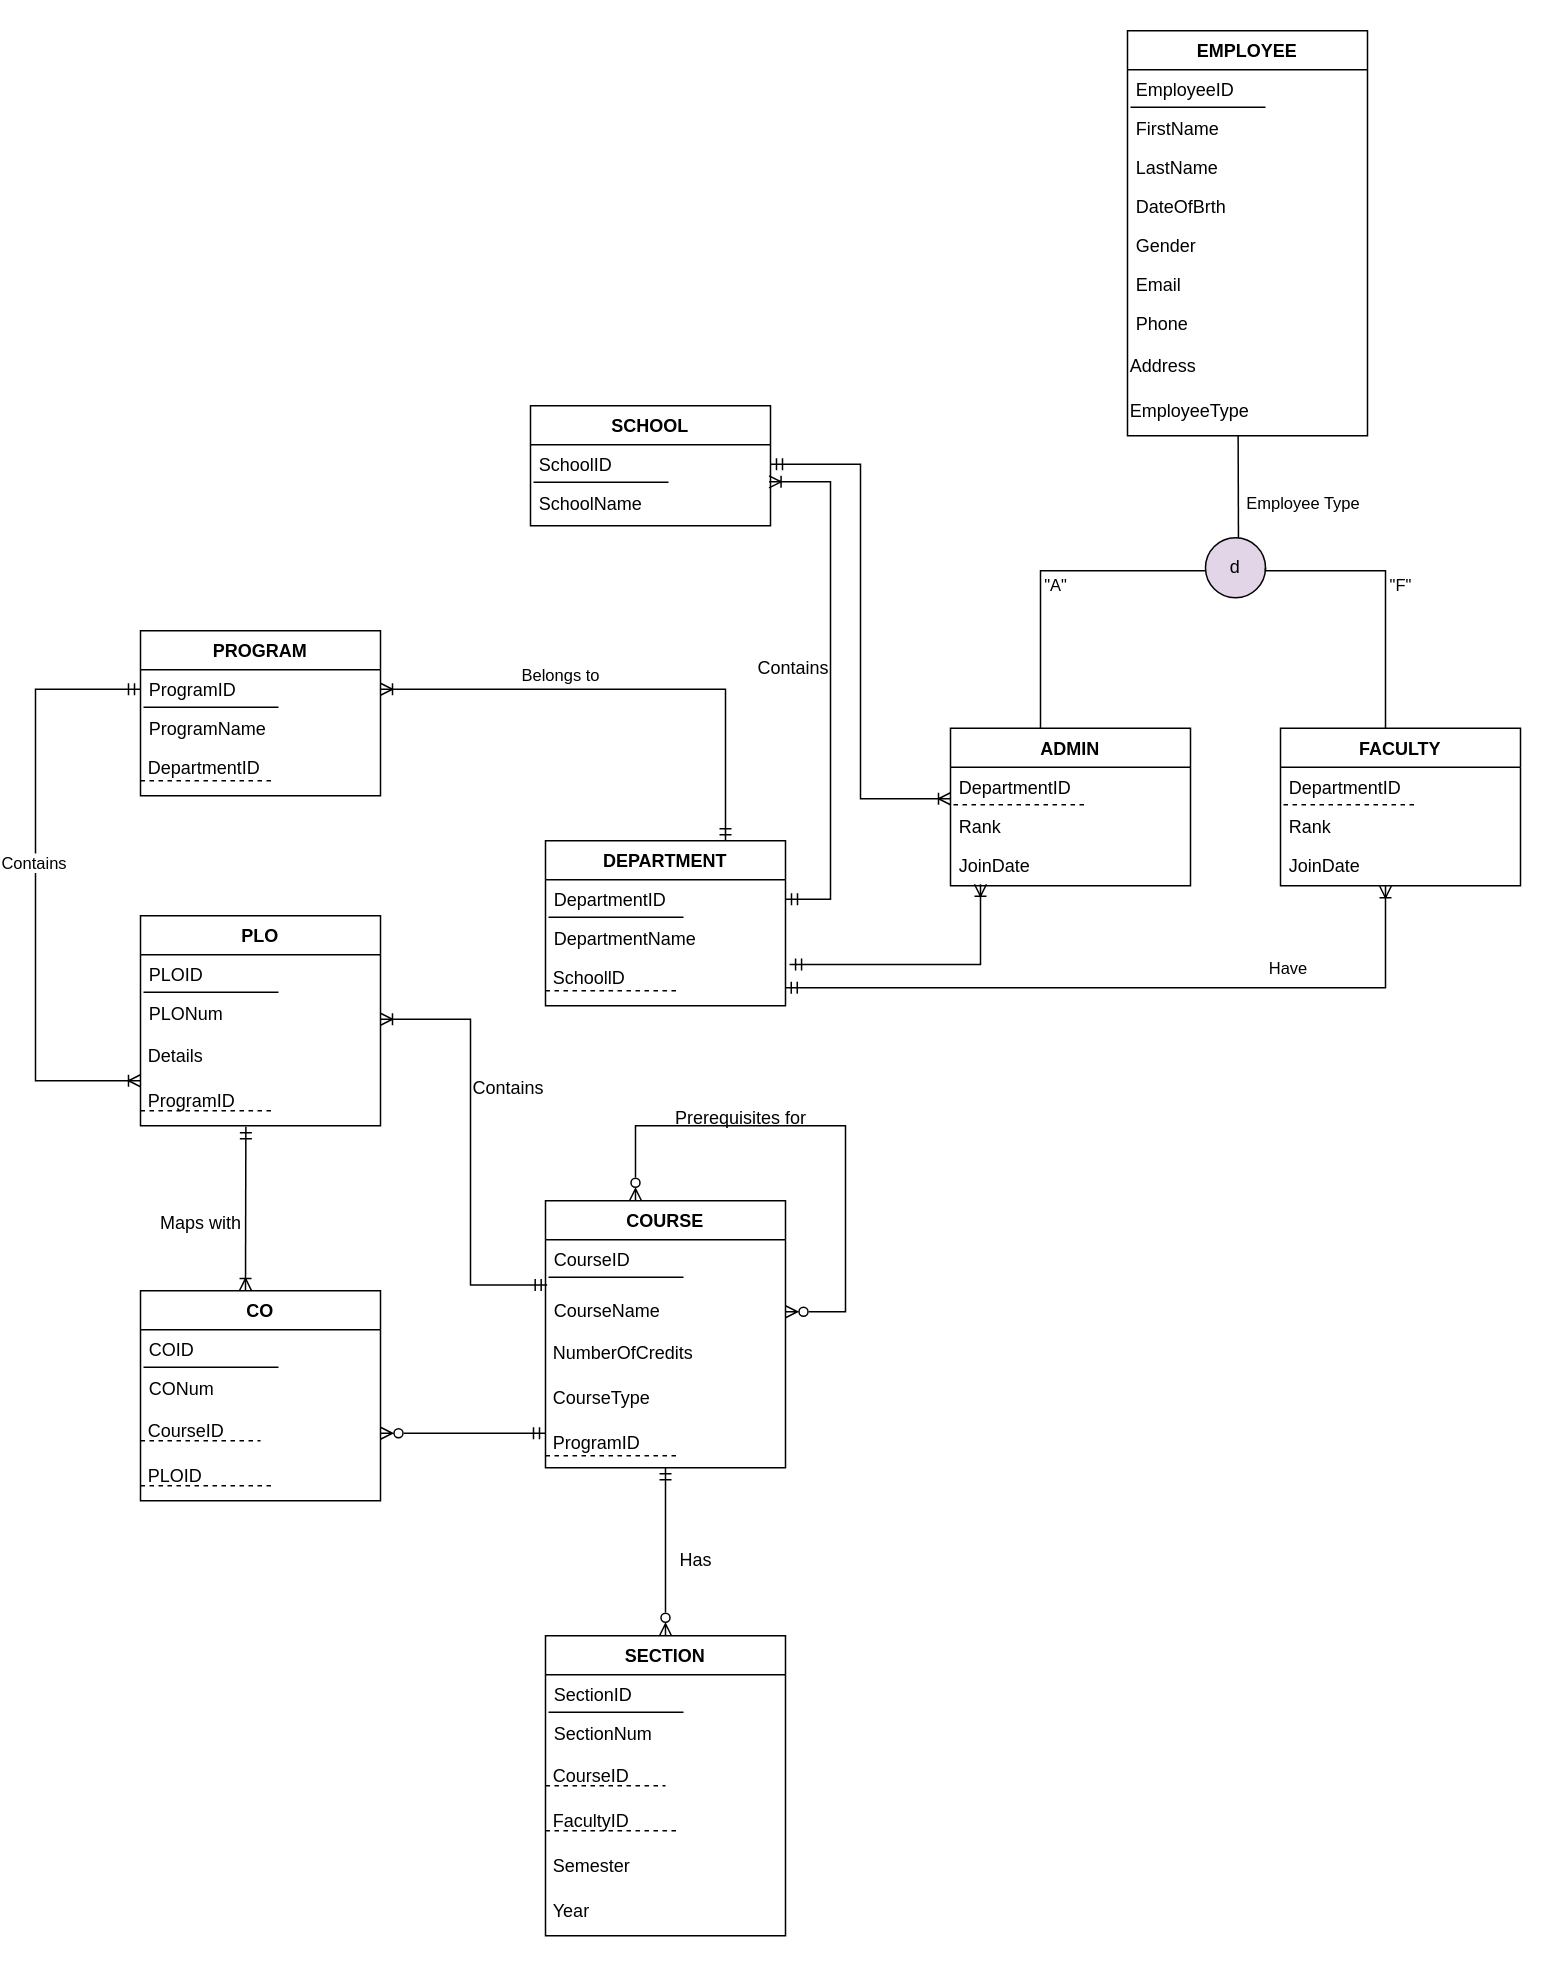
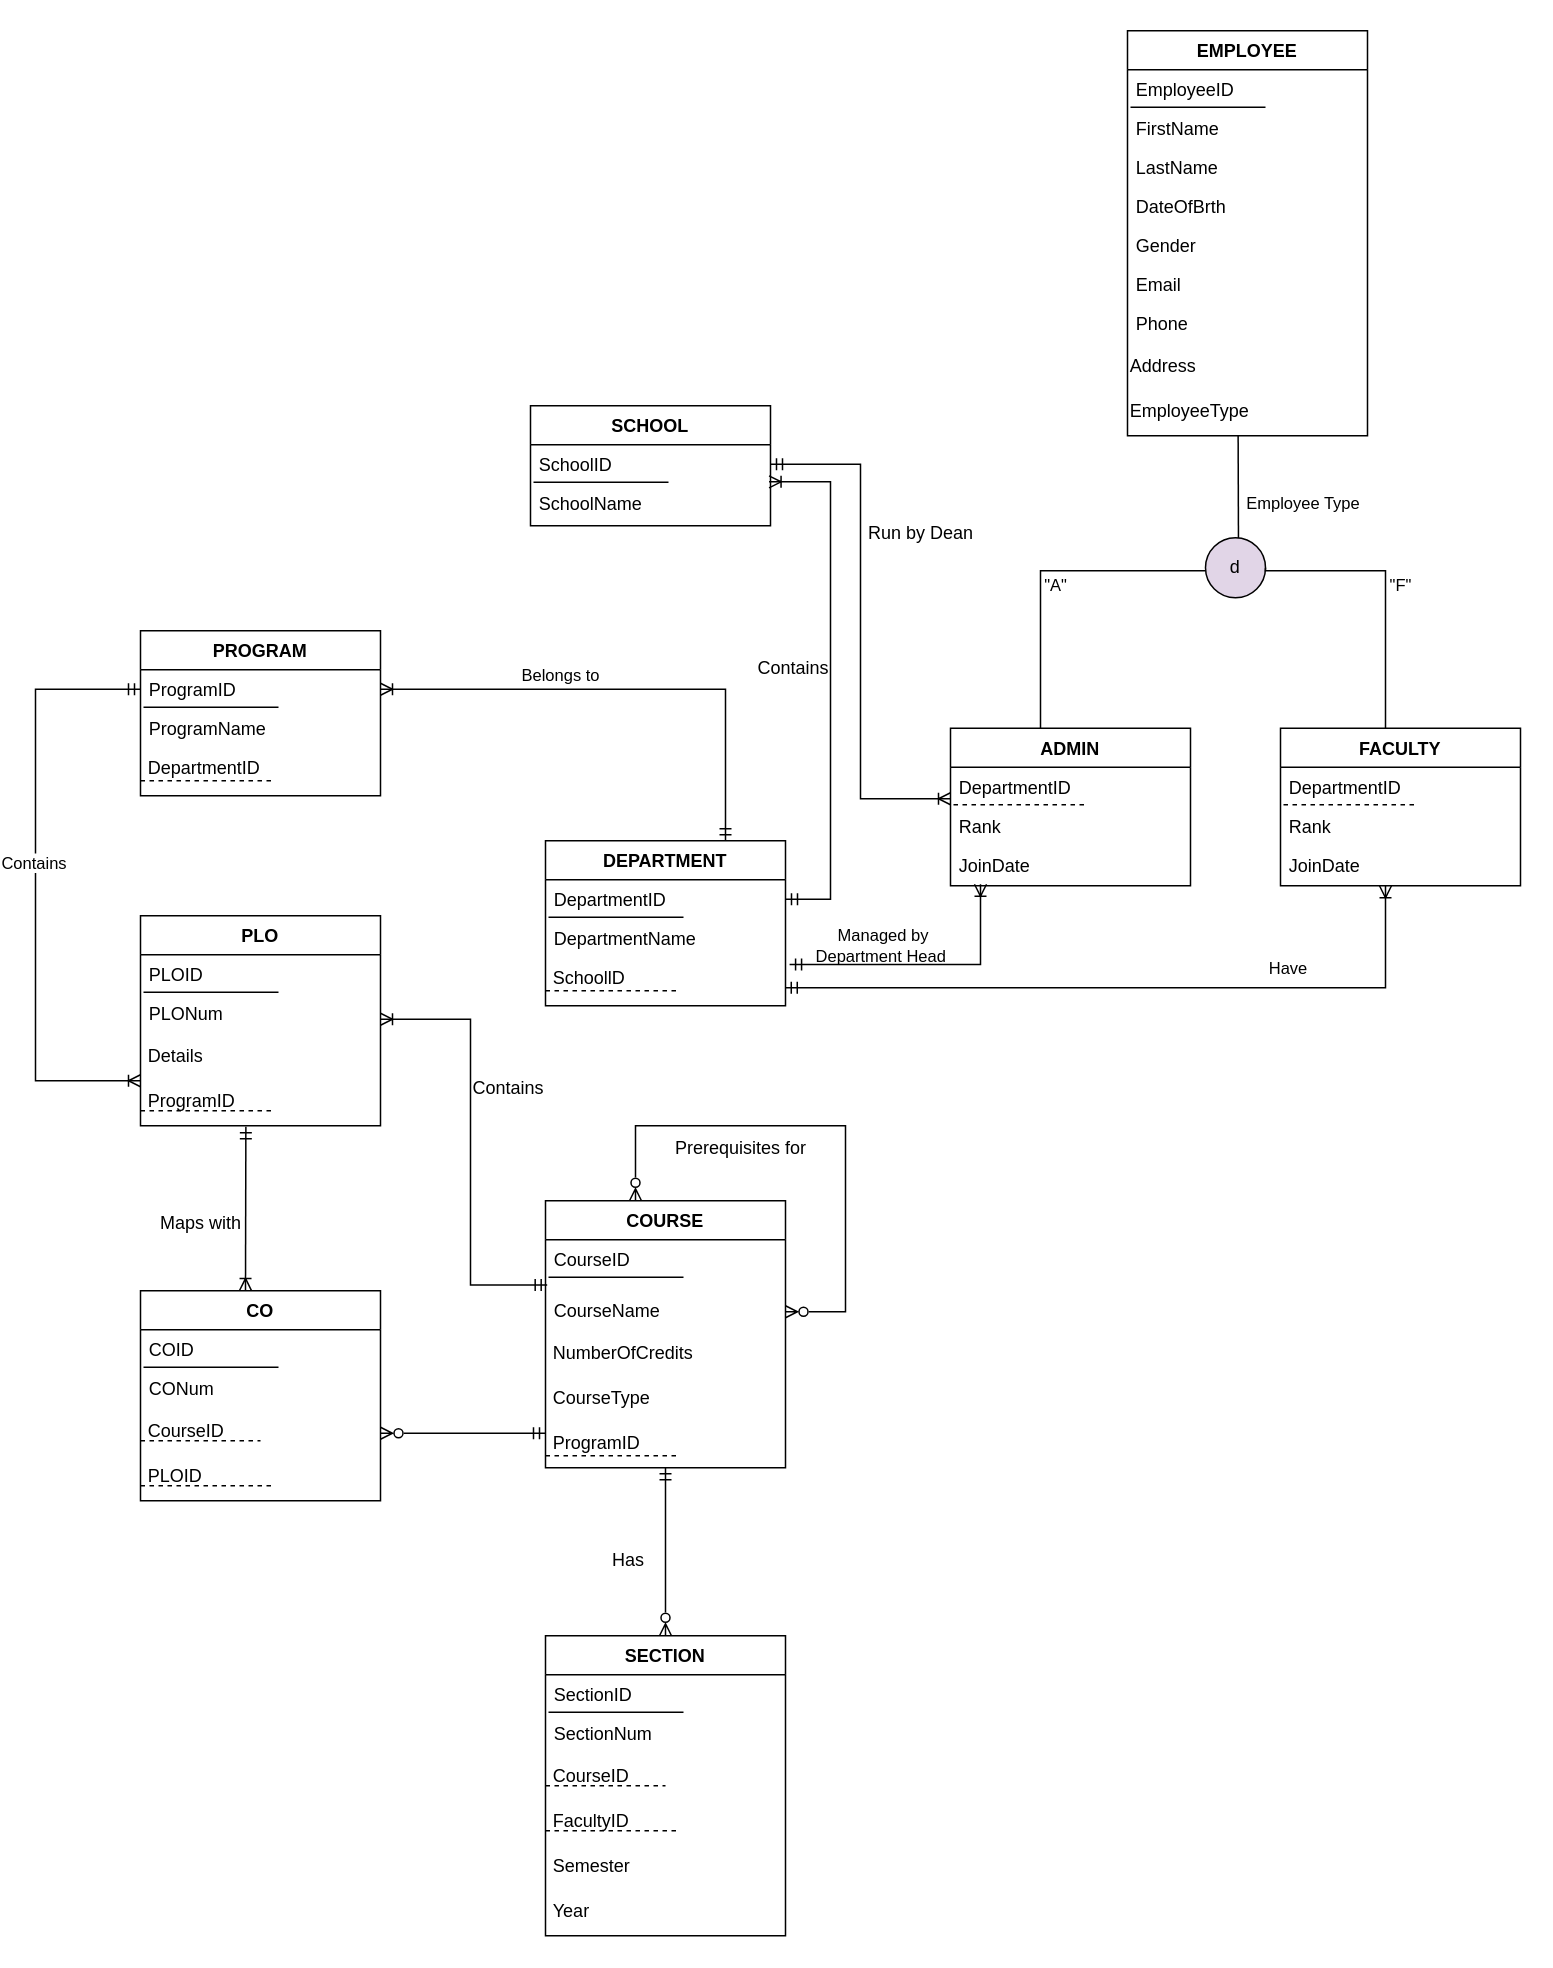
+ <mxCell id="32" value="Run by Dean" style="text;html=1;align=center;verticalAlign=middle;resizable=0;points=[];autosize=1;strokeColor=none;fillColor=none;" vertex="1" parent="1"><mxGeometry x="565" y="340" width="90" height="30" as="geometry" /></mxCell>
+ <mxCell id="42" value="Managed by &lt;br style=&quot;font-size: 11px;&quot;&gt;Department Head&amp;nbsp;" style="text;html=1;align=center;verticalAlign=middle;resizable=0;points=[];autosize=1;strokeColor=none;fillColor=none;fontSize=11;" vertex="1" parent="1"><mxGeometry x="530" y="610" width="110" height="40" as="geometry" /></mxCell>
- <mxCell id="84" value="Prerequisites for" style="text;html=1;align=center;verticalAlign=middle;resizable=0;points=[];autosize=1;strokeColor=none;fillColor=none;" vertex="1" parent="1"><mxGeometry x="435" y="730" width="110" height="30" as="geometry" /></mxCell>
+ <mxCell id="84" value="Prerequisites for" style="text;html=1;align=center;verticalAlign=middle;resizable=0;points=[];autosize=1;strokeColor=none;fillColor=none;" vertex="1" parent="1"><mxGeometry x="435" y="750" width="110" height="30" as="geometry" /></mxCell>
- <mxCell id="99" value="Has" style="text;html=1;align=center;verticalAlign=middle;resizable=0;points=[];autosize=1;strokeColor=none;fillColor=none;" vertex="1" parent="1"><mxGeometry x="440" y="1025" width="40" height="30" as="geometry" /></mxCell>
+ <mxCell id="99" value="Has" style="text;html=1;align=center;verticalAlign=middle;resizable=0;points=[];autosize=1;strokeColor=none;fillColor=none;" vertex="1" parent="1"><mxGeometry x="395" y="1025" width="40" height="30" as="geometry" /></mxCell>
